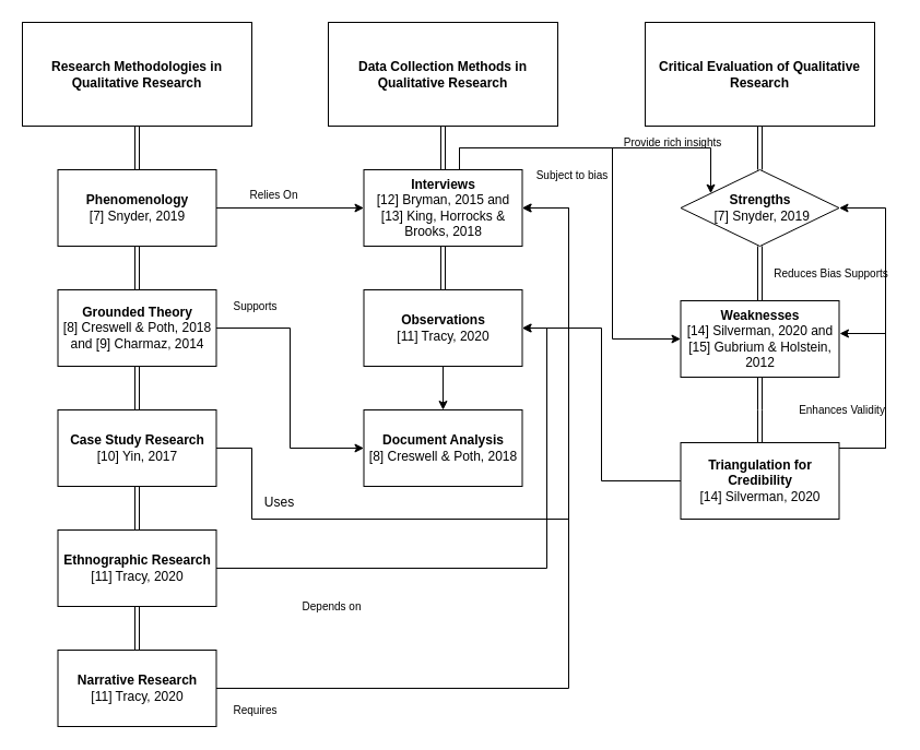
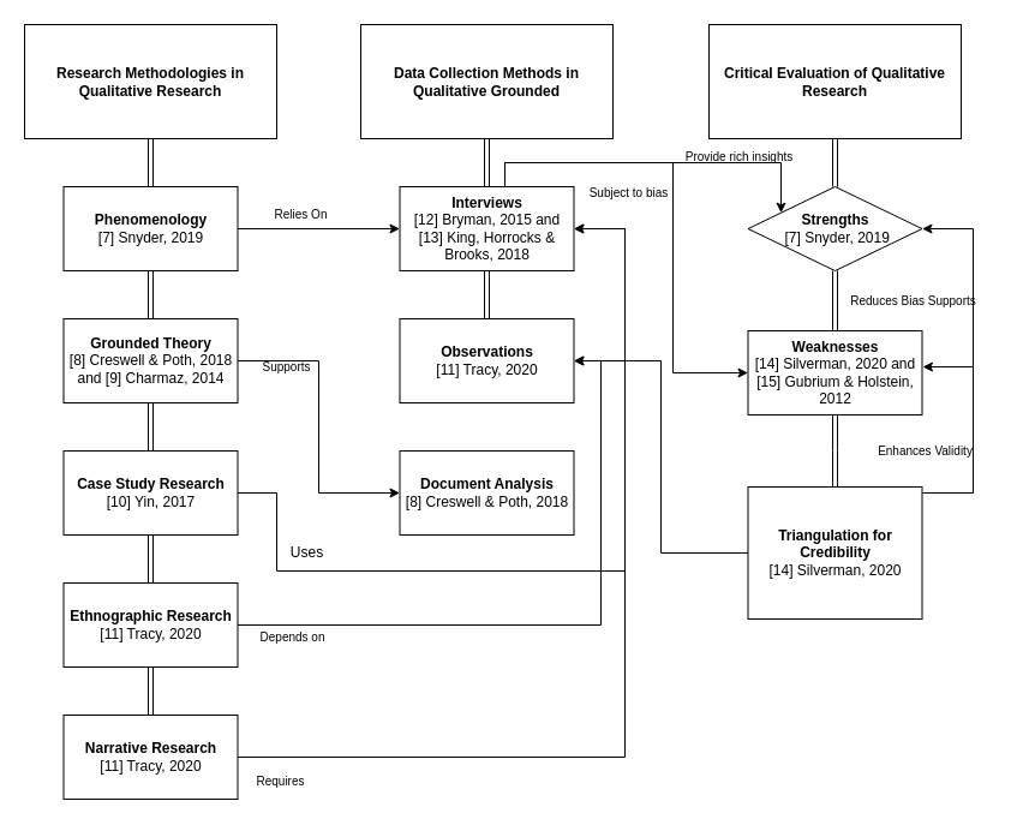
- <mxCell id="5" value="&lt;b&gt;Data Collection Methods in Qualitative Research&lt;/b&gt;" style="rounded=0;whiteSpace=wrap;html=1;" vertex="1" parent="1"><mxGeometry x="300" y="20" width="210" height="95" as="geometry" /></mxCell>
+ <mxCell id="5" value="&lt;b&gt;Data Collection Methods in Qualitative Grounded&lt;/b&gt;" style="rounded=0;whiteSpace=wrap;html=1;" vertex="1" parent="1"><mxGeometry x="300" y="20" width="210" height="95" as="geometry" /></mxCell>
- <mxCell id="38" value="&lt;font style=&quot;font-size: 10px;&quot;&gt;Supports&lt;/font&gt;" style="text;html=1;align=center;verticalAlign=middle;resizable=0;points=[];autosize=1;strokeColor=none;fillColor=none;" vertex="1" parent="1"><mxGeometry x="202.5" y="265" width="60" height="30" as="geometry" /></mxCell>
+ <mxCell id="38" value="&lt;font style=&quot;font-size: 10px;&quot;&gt;Supports&lt;/font&gt;" style="text;html=1;align=center;verticalAlign=middle;resizable=0;points=[];autosize=1;strokeColor=none;fillColor=none;" vertex="1" parent="1"><mxGeometry x="207.5" y="290" width="60" height="30" as="geometry" /></mxCell>
- <mxCell id="22" style="edgeStyle=orthogonalEdgeStyle;rounded=0;orthogonalLoop=1;jettySize=auto;html=1;" edge="1" parent="1" source="23" target="28"><mxGeometry relative="1" as="geometry"><mxPoint x="405" y="355" as="targetPoint" /></mxGeometry></mxCell>
- <mxCell id="36" value="&lt;b&gt;Triangulation for Credibility&lt;/b&gt;&lt;br&gt;&lt;div style=&quot;&quot;&gt;[14] Silverman, 2020&lt;/div&gt;" style="rounded=0;whiteSpace=wrap;html=1;" vertex="1" parent="1"><mxGeometry x="622.5" y="405" width="145" height="70" as="geometry" /></mxCell>
+ <mxCell id="36" value="&lt;b&gt;Triangulation for Credibility&lt;/b&gt;&lt;br&gt;&lt;div style=&quot;&quot;&gt;[14] Silverman, 2020&lt;/div&gt;" style="rounded=0;whiteSpace=wrap;html=1;" vertex="1" parent="1"><mxGeometry x="622.5" y="405" width="145" height="110" as="geometry" /></mxCell>
- <mxCell id="40" value="&lt;font style=&quot;font-size: 10px;&quot;&gt;Depends on&lt;/font&gt;" style="text;html=1;align=center;verticalAlign=middle;resizable=0;points=[];autosize=1;strokeColor=none;fillColor=none;" vertex="1" parent="1"><mxGeometry x="262.5" y="540" width="80" height="30" as="geometry" /></mxCell>
+ <mxCell id="40" value="&lt;font style=&quot;font-size: 10px;&quot;&gt;Depends on&lt;/font&gt;" style="text;html=1;align=center;verticalAlign=middle;resizable=0;points=[];autosize=1;strokeColor=none;fillColor=none;" vertex="1" parent="1"><mxGeometry x="202.5" y="515" width="80" height="30" as="geometry" /></mxCell>
